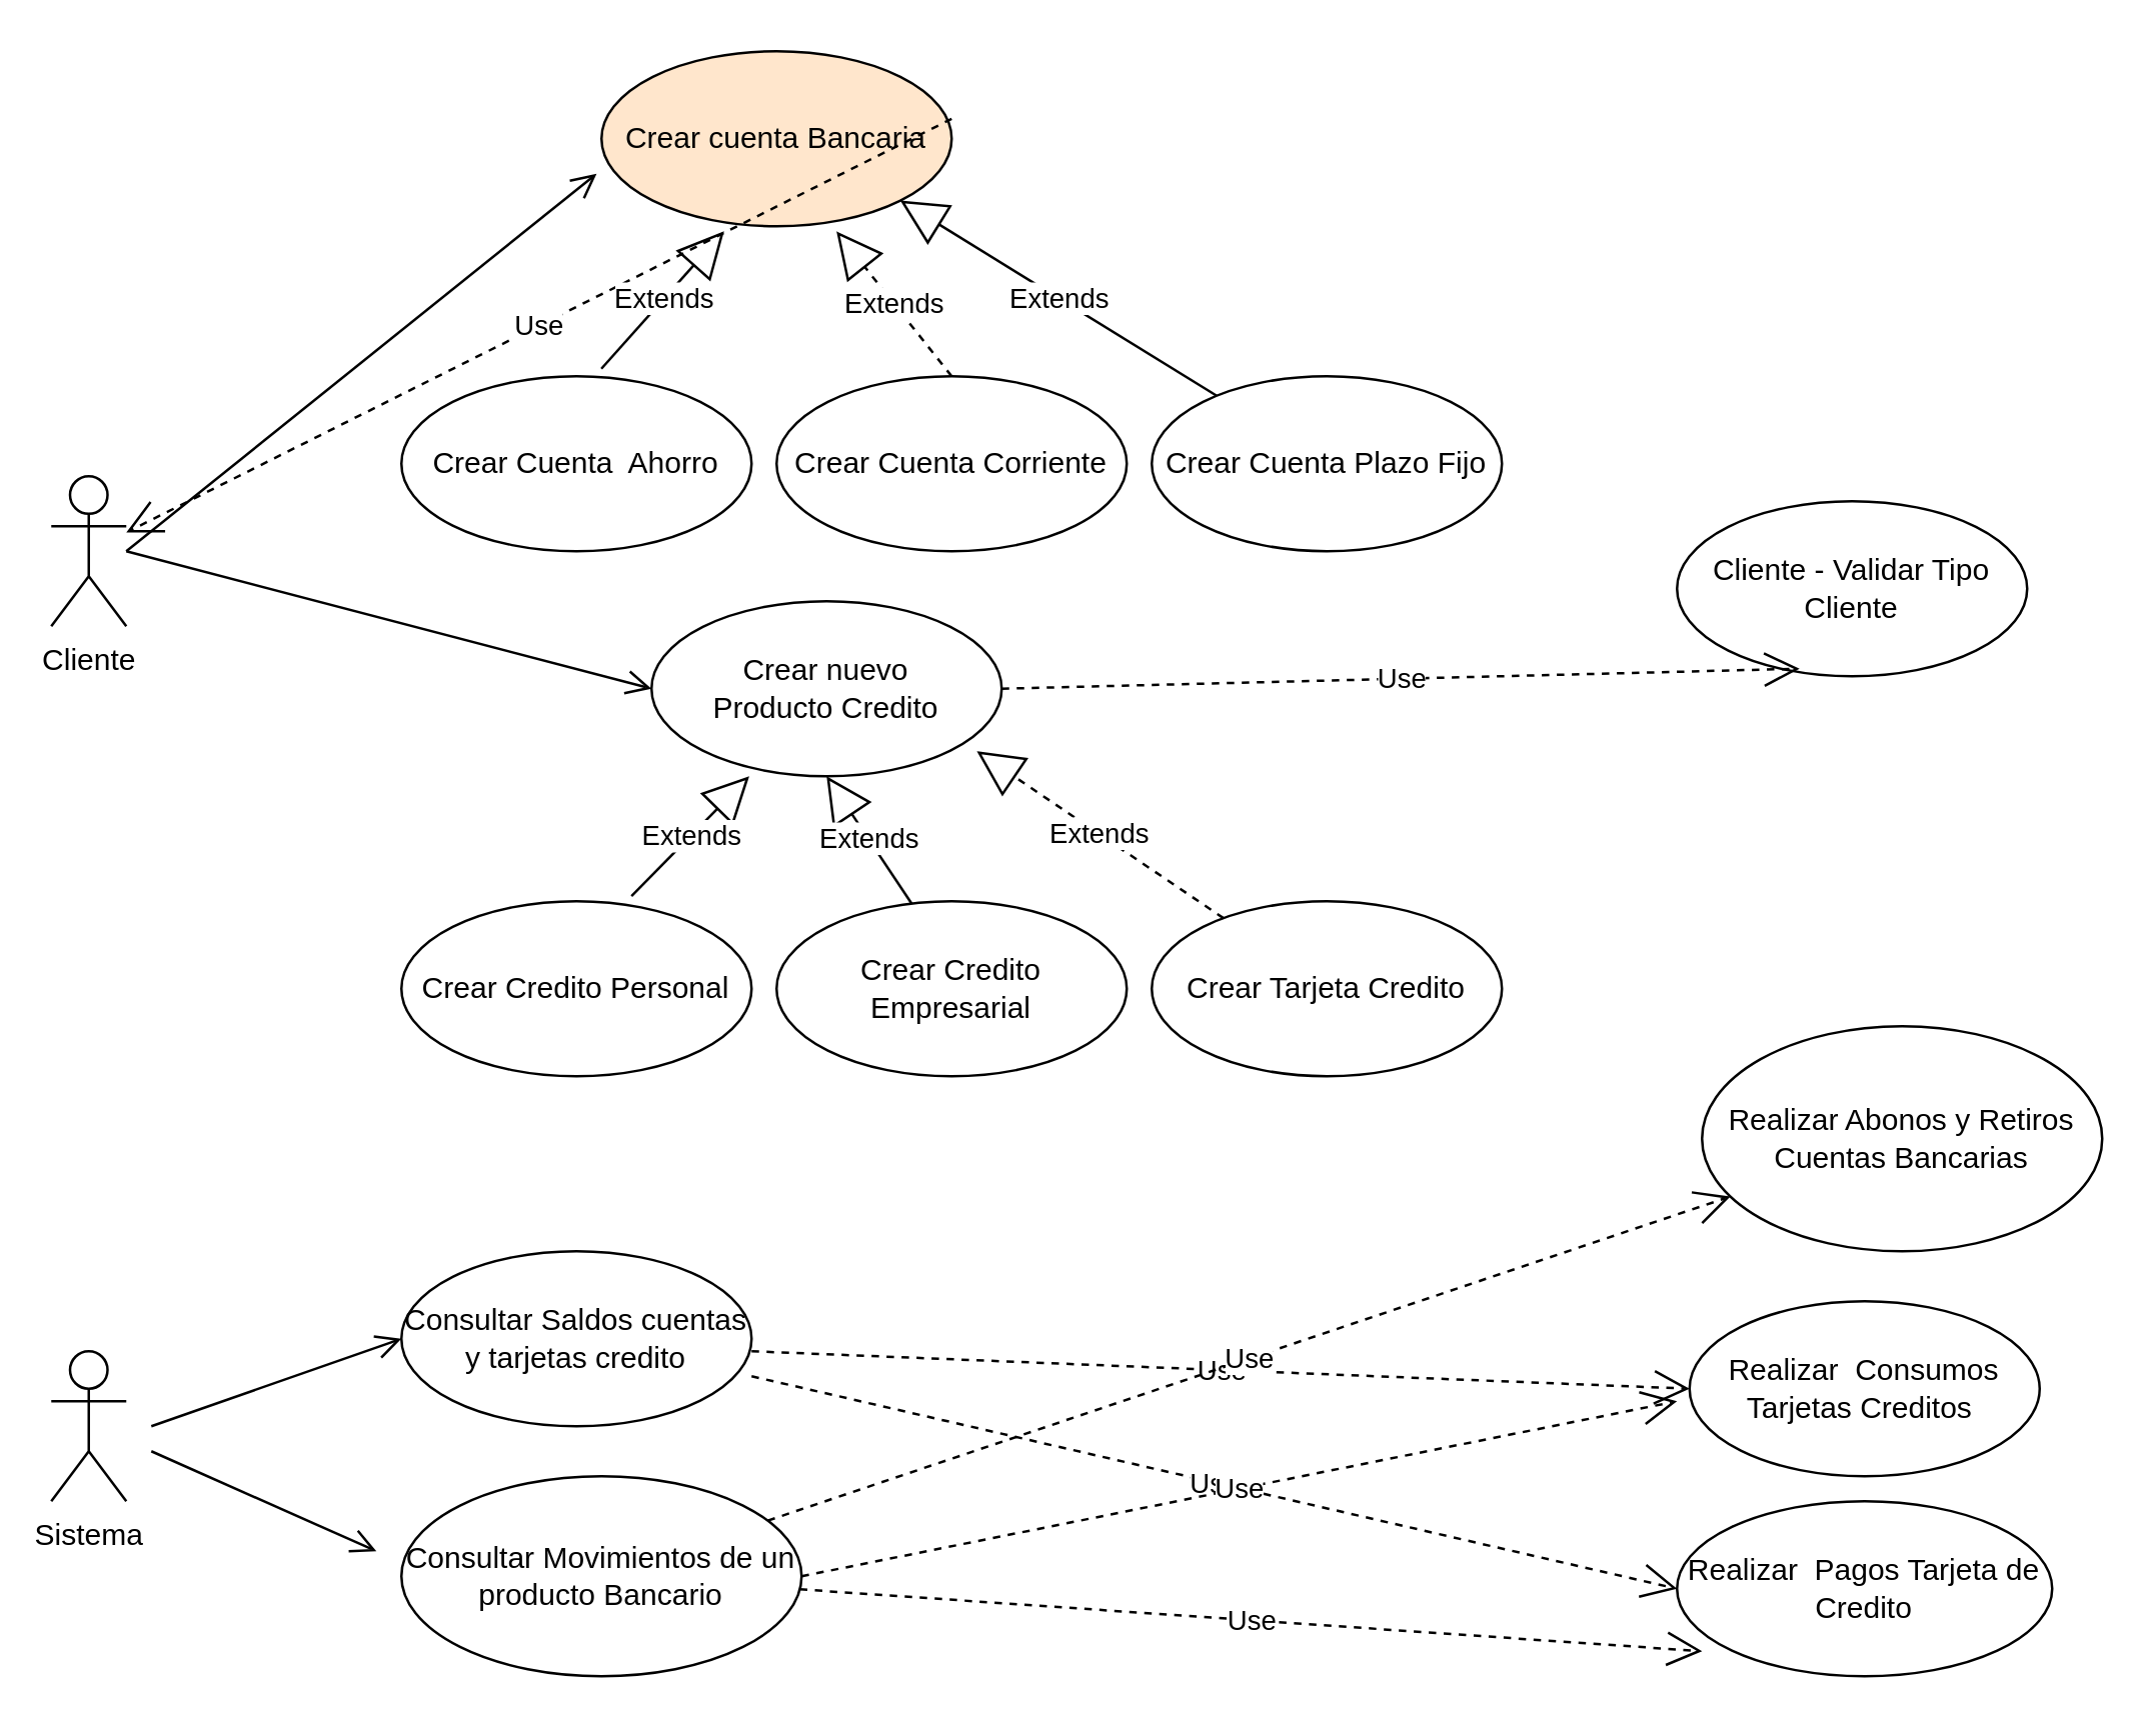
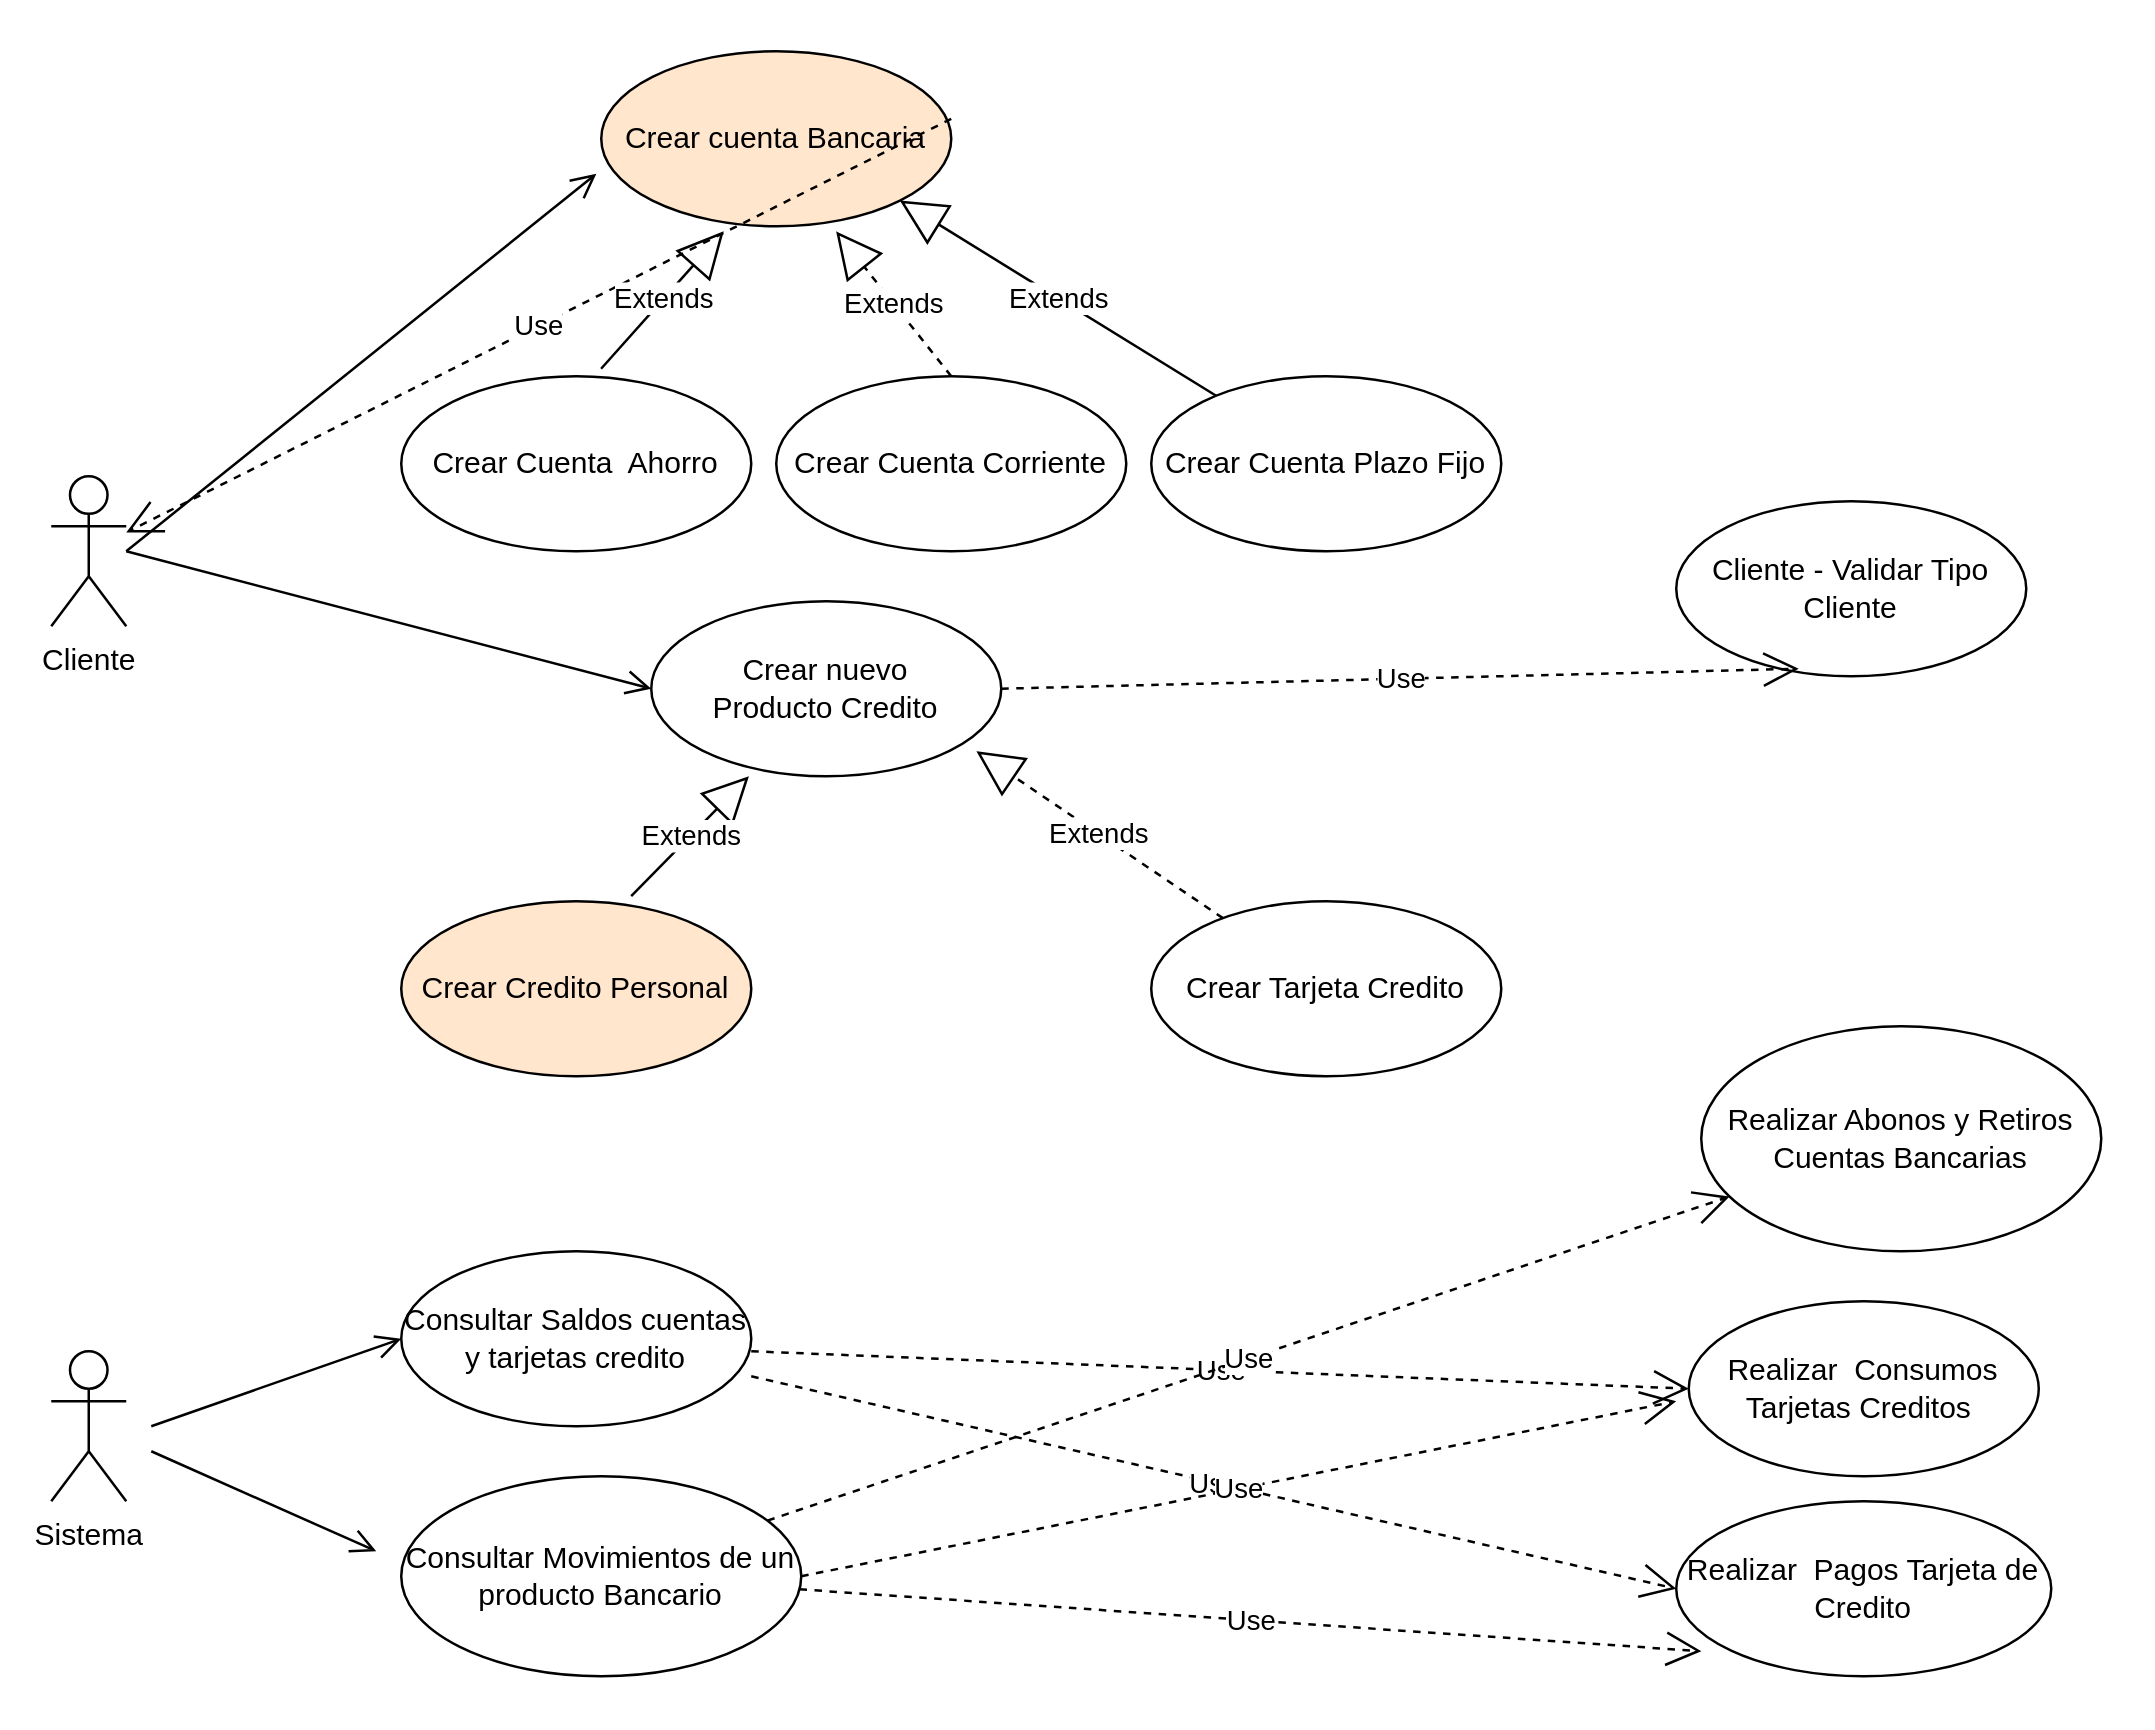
- <mxCell id="16" value="Extends" style="endArrow=block;endSize=16;endFill=0;html=1;rounded=0;exitX=0.386;exitY=0.014;exitDx=0;exitDy=0;exitPerimeter=0;entryX=0.5;entryY=1;entryDx=0;entryDy=0;" edge="1" parent="1" source="5" target="3"><mxGeometry width="160" relative="1" as="geometry"><mxPoint x="340" y="410" as="sourcePoint" /><mxPoint x="440" y="610" as="targetPoint" /></mxGeometry></mxCell>
- <mxCell id="4" value="Crear Credito Personal" style="ellipse;whiteSpace=wrap;html=1;" vertex="1" parent="1"><mxGeometry x="160" y="360" width="140" height="70" as="geometry" /></mxCell>
+ <mxCell id="4" value="Crear Credito Personal" style="ellipse;whiteSpace=wrap;html=1;fillColor=#ffe6cc;" vertex="1" parent="1"><mxGeometry x="160" y="360" width="140" height="70" as="geometry" /></mxCell>
- <mxCell id="5" value="Crear Credito Empresarial" style="ellipse;whiteSpace=wrap;html=1;" vertex="1" parent="1"><mxGeometry x="310" y="360" width="140" height="70" as="geometry" /></mxCell>
